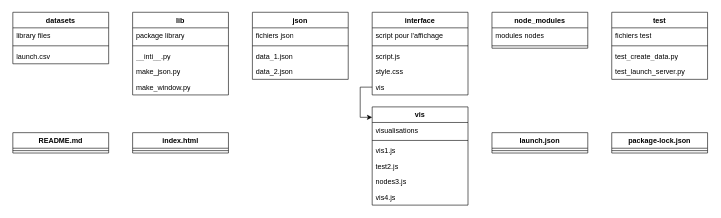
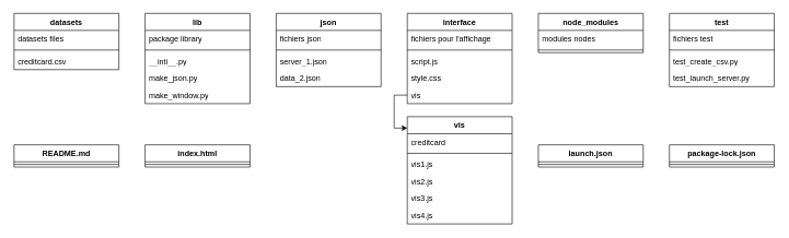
- <mxCell id="9" value="library files" style="text;strokeColor=none;fillColor=none;align=left;verticalAlign=top;spacingLeft=4;spacingRight=4;overflow=hidden;rotatable=0;points=[[0,0.5],[1,0.5]];portConstraint=eastwest;whiteSpace=wrap;html=1;" vertex="1" parent="8"><mxGeometry y="26" width="160" height="26" as="geometry" /></mxCell>
+ <mxCell id="9" value="datasets files" style="text;strokeColor=none;fillColor=none;align=left;verticalAlign=top;spacingLeft=4;spacingRight=4;overflow=hidden;rotatable=0;points=[[0,0.5],[1,0.5]];portConstraint=eastwest;whiteSpace=wrap;html=1;" vertex="1" parent="8"><mxGeometry y="26" width="160" height="26" as="geometry" /></mxCell>
- <mxCell id="18" value="script pour l'affichage" style="text;strokeColor=none;fillColor=none;align=left;verticalAlign=top;spacingLeft=4;spacingRight=4;overflow=hidden;rotatable=0;points=[[0,0.5],[1,0.5]];portConstraint=eastwest;whiteSpace=wrap;html=1;" vertex="1" parent="17"><mxGeometry y="26" width="160" height="26" as="geometry" /></mxCell>
+ <mxCell id="18" value="fichiers pour l'affichage" style="text;strokeColor=none;fillColor=none;align=left;verticalAlign=top;spacingLeft=4;spacingRight=4;overflow=hidden;rotatable=0;points=[[0,0.5],[1,0.5]];portConstraint=eastwest;whiteSpace=wrap;html=1;" vertex="1" parent="17"><mxGeometry y="26" width="160" height="26" as="geometry" /></mxCell>
- <mxCell id="11" value="launch.csv" style="text;strokeColor=none;fillColor=none;align=left;verticalAlign=top;spacingLeft=4;spacingRight=4;overflow=hidden;rotatable=0;points=[[0,0.5],[1,0.5]];portConstraint=eastwest;whiteSpace=wrap;html=1;" vertex="1" parent="8"><mxGeometry y="60" width="160" height="26" as="geometry" /></mxCell>
+ <mxCell id="11" value="creditcard.csv" style="text;strokeColor=none;fillColor=none;align=left;verticalAlign=top;spacingLeft=4;spacingRight=4;overflow=hidden;rotatable=0;points=[[0,0.5],[1,0.5]];portConstraint=eastwest;whiteSpace=wrap;html=1;" vertex="1" parent="8"><mxGeometry y="60" width="160" height="26" as="geometry" /></mxCell>
- <mxCell id="15" value="data_1.json" style="text;strokeColor=none;fillColor=none;align=left;verticalAlign=top;spacingLeft=4;spacingRight=4;overflow=hidden;rotatable=0;points=[[0,0.5],[1,0.5]];portConstraint=eastwest;whiteSpace=wrap;html=1;" vertex="1" parent="12"><mxGeometry y="60" width="160" height="26" as="geometry" /></mxCell>
+ <mxCell id="15" value="server_1.json" style="text;strokeColor=none;fillColor=none;align=left;verticalAlign=top;spacingLeft=4;spacingRight=4;overflow=hidden;rotatable=0;points=[[0,0.5],[1,0.5]];portConstraint=eastwest;whiteSpace=wrap;html=1;" vertex="1" parent="12"><mxGeometry y="60" width="160" height="26" as="geometry" /></mxCell>
- <mxCell id="26" value="test_create_data.py" style="text;strokeColor=none;fillColor=none;align=left;verticalAlign=top;spacingLeft=4;spacingRight=4;overflow=hidden;rotatable=0;points=[[0,0.5],[1,0.5]];portConstraint=eastwest;whiteSpace=wrap;html=1;" vertex="1" parent="23"><mxGeometry y="60" width="160" height="26" as="geometry" /></mxCell>
+ <mxCell id="26" value="test_create_csv.py" style="text;strokeColor=none;fillColor=none;align=left;verticalAlign=top;spacingLeft=4;spacingRight=4;overflow=hidden;rotatable=0;points=[[0,0.5],[1,0.5]];portConstraint=eastwest;whiteSpace=wrap;html=1;" vertex="1" parent="23"><mxGeometry y="60" width="160" height="26" as="geometry" /></mxCell>
- <mxCell id="32" value="visualisations" style="text;strokeColor=none;fillColor=none;align=left;verticalAlign=top;spacingLeft=4;spacingRight=4;overflow=hidden;rotatable=0;points=[[0,0.5],[1,0.5]];portConstraint=eastwest;whiteSpace=wrap;html=1;" vertex="1" parent="31"><mxGeometry y="26" width="160" height="26" as="geometry" /></mxCell>
+ <mxCell id="32" value="creditcard" style="text;strokeColor=none;fillColor=none;align=left;verticalAlign=top;spacingLeft=4;spacingRight=4;overflow=hidden;rotatable=0;points=[[0,0.5],[1,0.5]];portConstraint=eastwest;whiteSpace=wrap;html=1;" vertex="1" parent="31"><mxGeometry y="26" width="160" height="26" as="geometry" /></mxCell>
- <mxCell id="35" value="test2.js" style="text;strokeColor=none;fillColor=none;align=left;verticalAlign=top;spacingLeft=4;spacingRight=4;overflow=hidden;rotatable=0;points=[[0,0.5],[1,0.5]];portConstraint=eastwest;whiteSpace=wrap;html=1;" vertex="1" parent="31"><mxGeometry y="86" width="160" height="26" as="geometry" /></mxCell>
+ <mxCell id="35" value="vis2.js" style="text;strokeColor=none;fillColor=none;align=left;verticalAlign=top;spacingLeft=4;spacingRight=4;overflow=hidden;rotatable=0;points=[[0,0.5],[1,0.5]];portConstraint=eastwest;whiteSpace=wrap;html=1;" vertex="1" parent="31"><mxGeometry y="86" width="160" height="26" as="geometry" /></mxCell>
- <mxCell id="36" value="nodes3.js" style="text;strokeColor=none;fillColor=none;align=left;verticalAlign=top;spacingLeft=4;spacingRight=4;overflow=hidden;rotatable=0;points=[[0,0.5],[1,0.5]];portConstraint=eastwest;whiteSpace=wrap;html=1;" vertex="1" parent="31"><mxGeometry y="112" width="160" height="26" as="geometry" /></mxCell>
+ <mxCell id="36" value="vis3.js" style="text;strokeColor=none;fillColor=none;align=left;verticalAlign=top;spacingLeft=4;spacingRight=4;overflow=hidden;rotatable=0;points=[[0,0.5],[1,0.5]];portConstraint=eastwest;whiteSpace=wrap;html=1;" vertex="1" parent="31"><mxGeometry y="112" width="160" height="26" as="geometry" /></mxCell>
